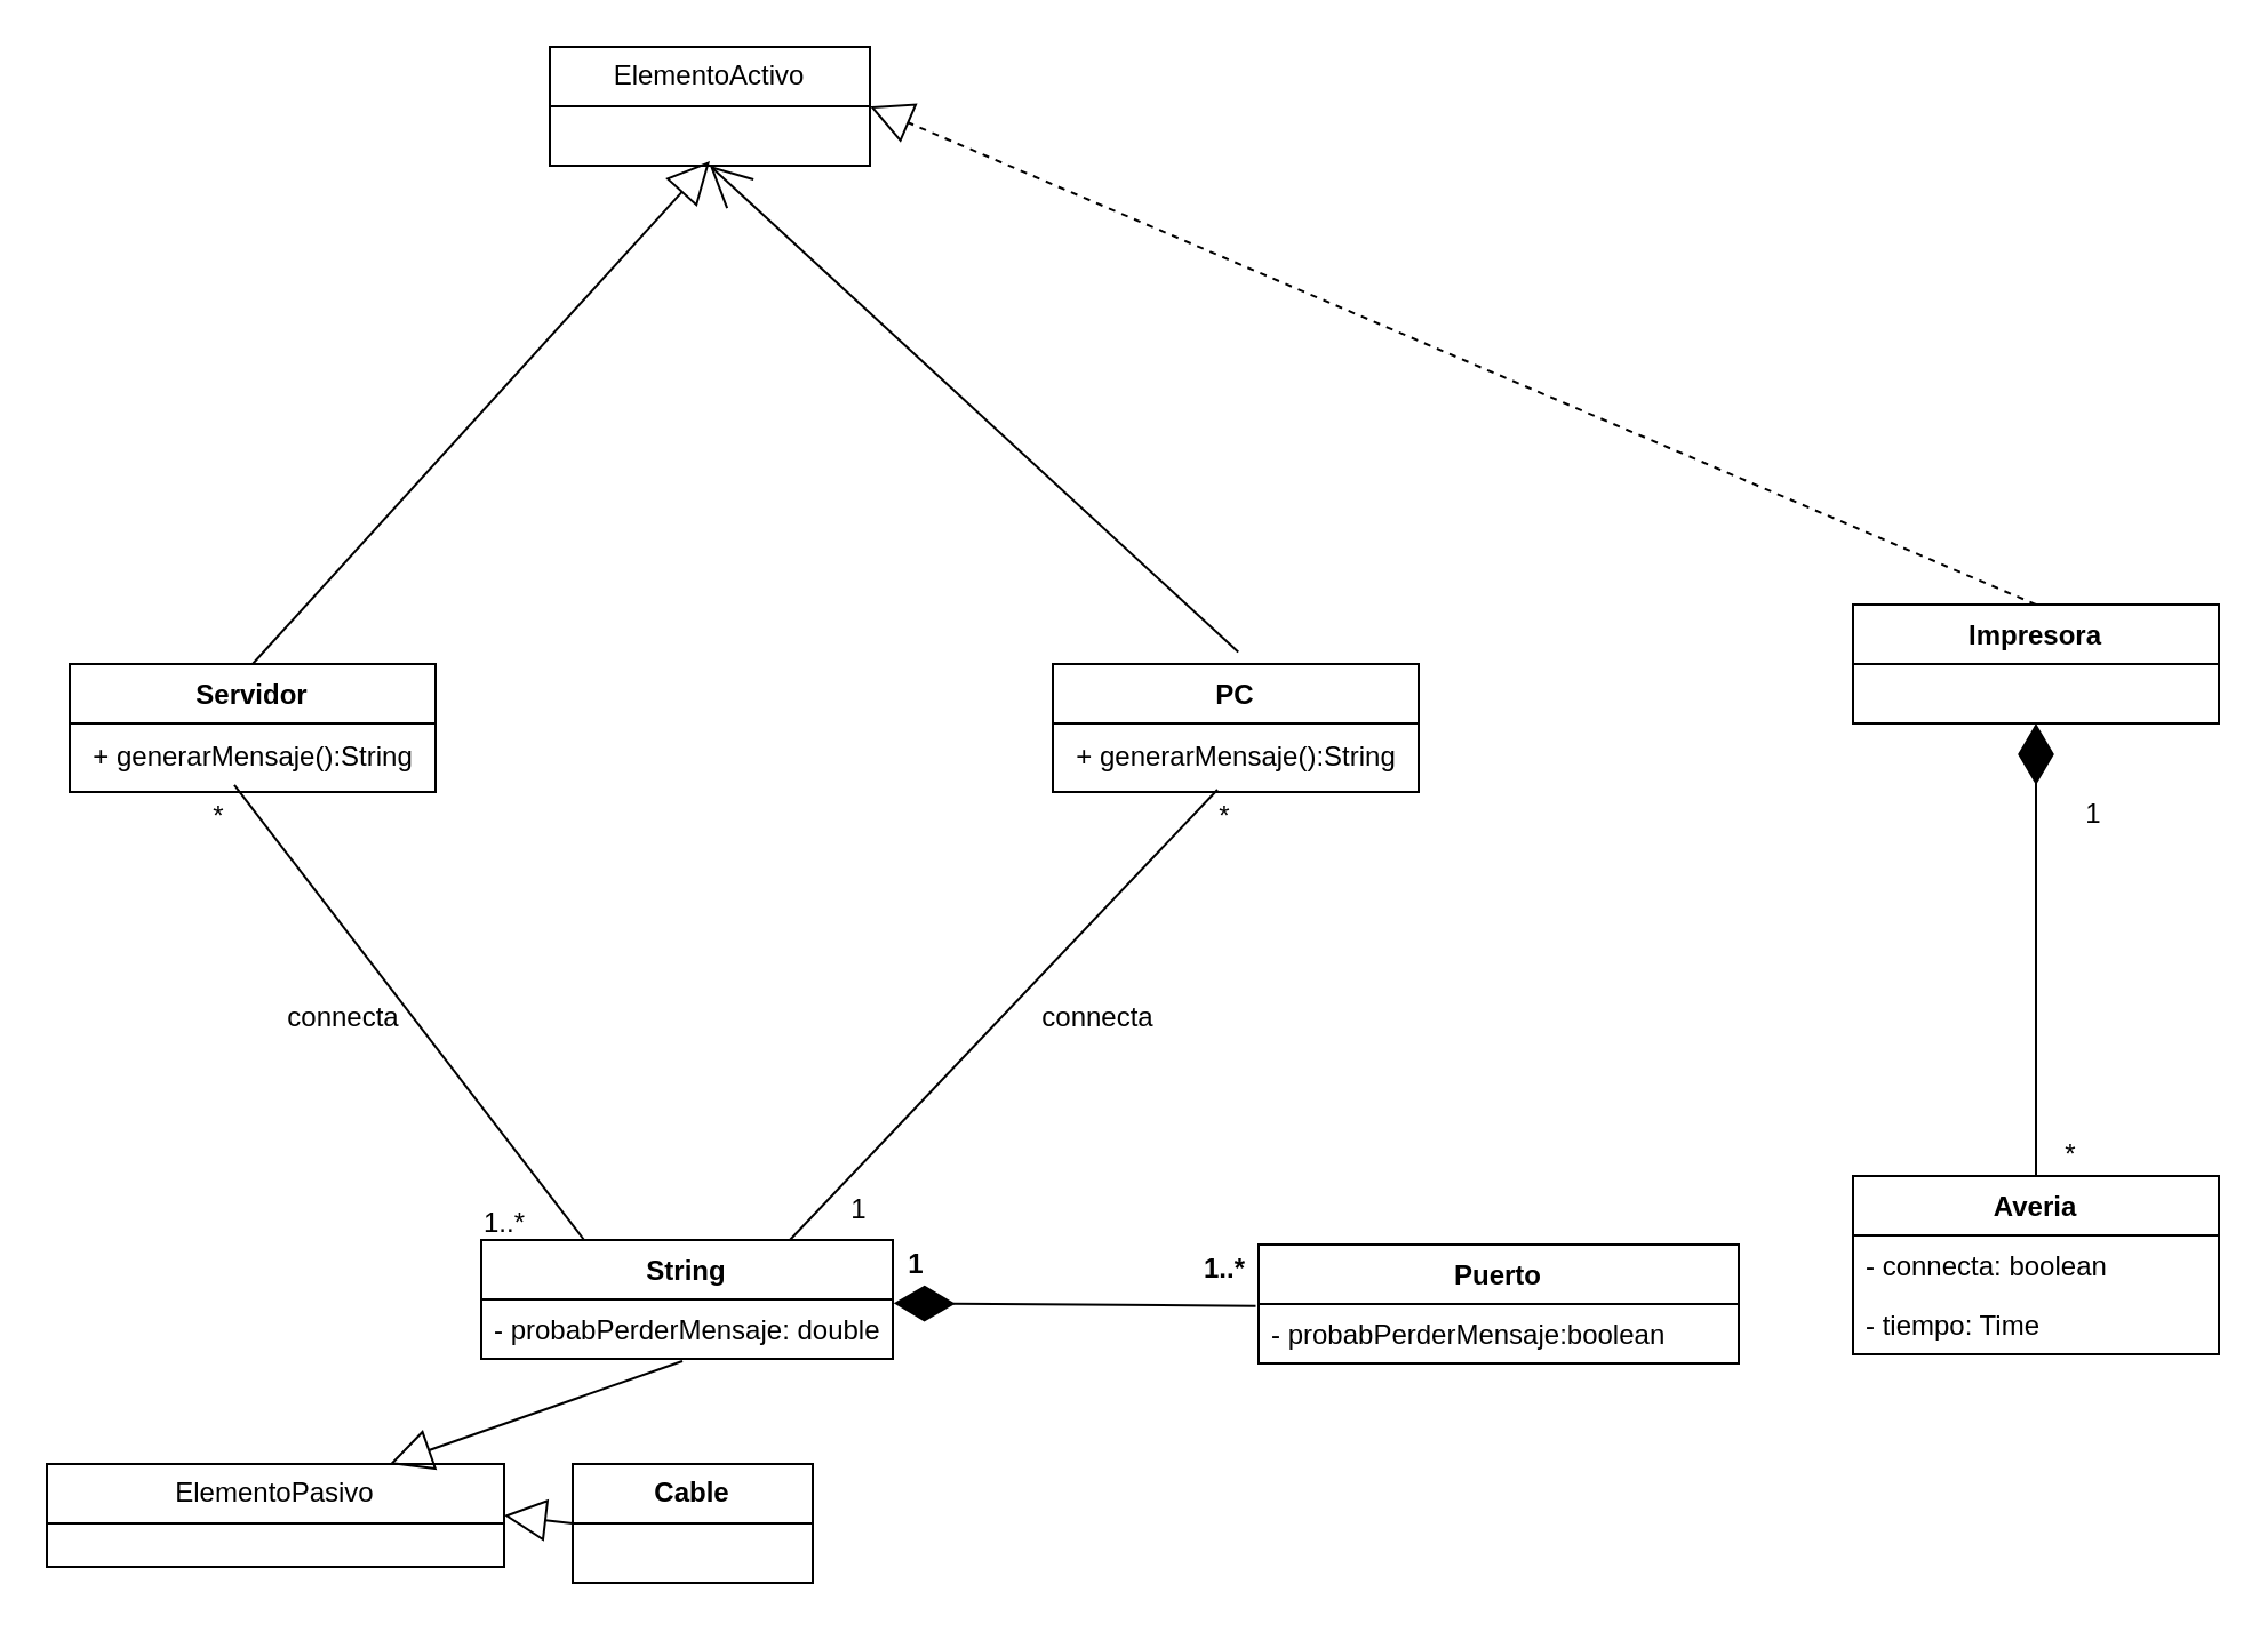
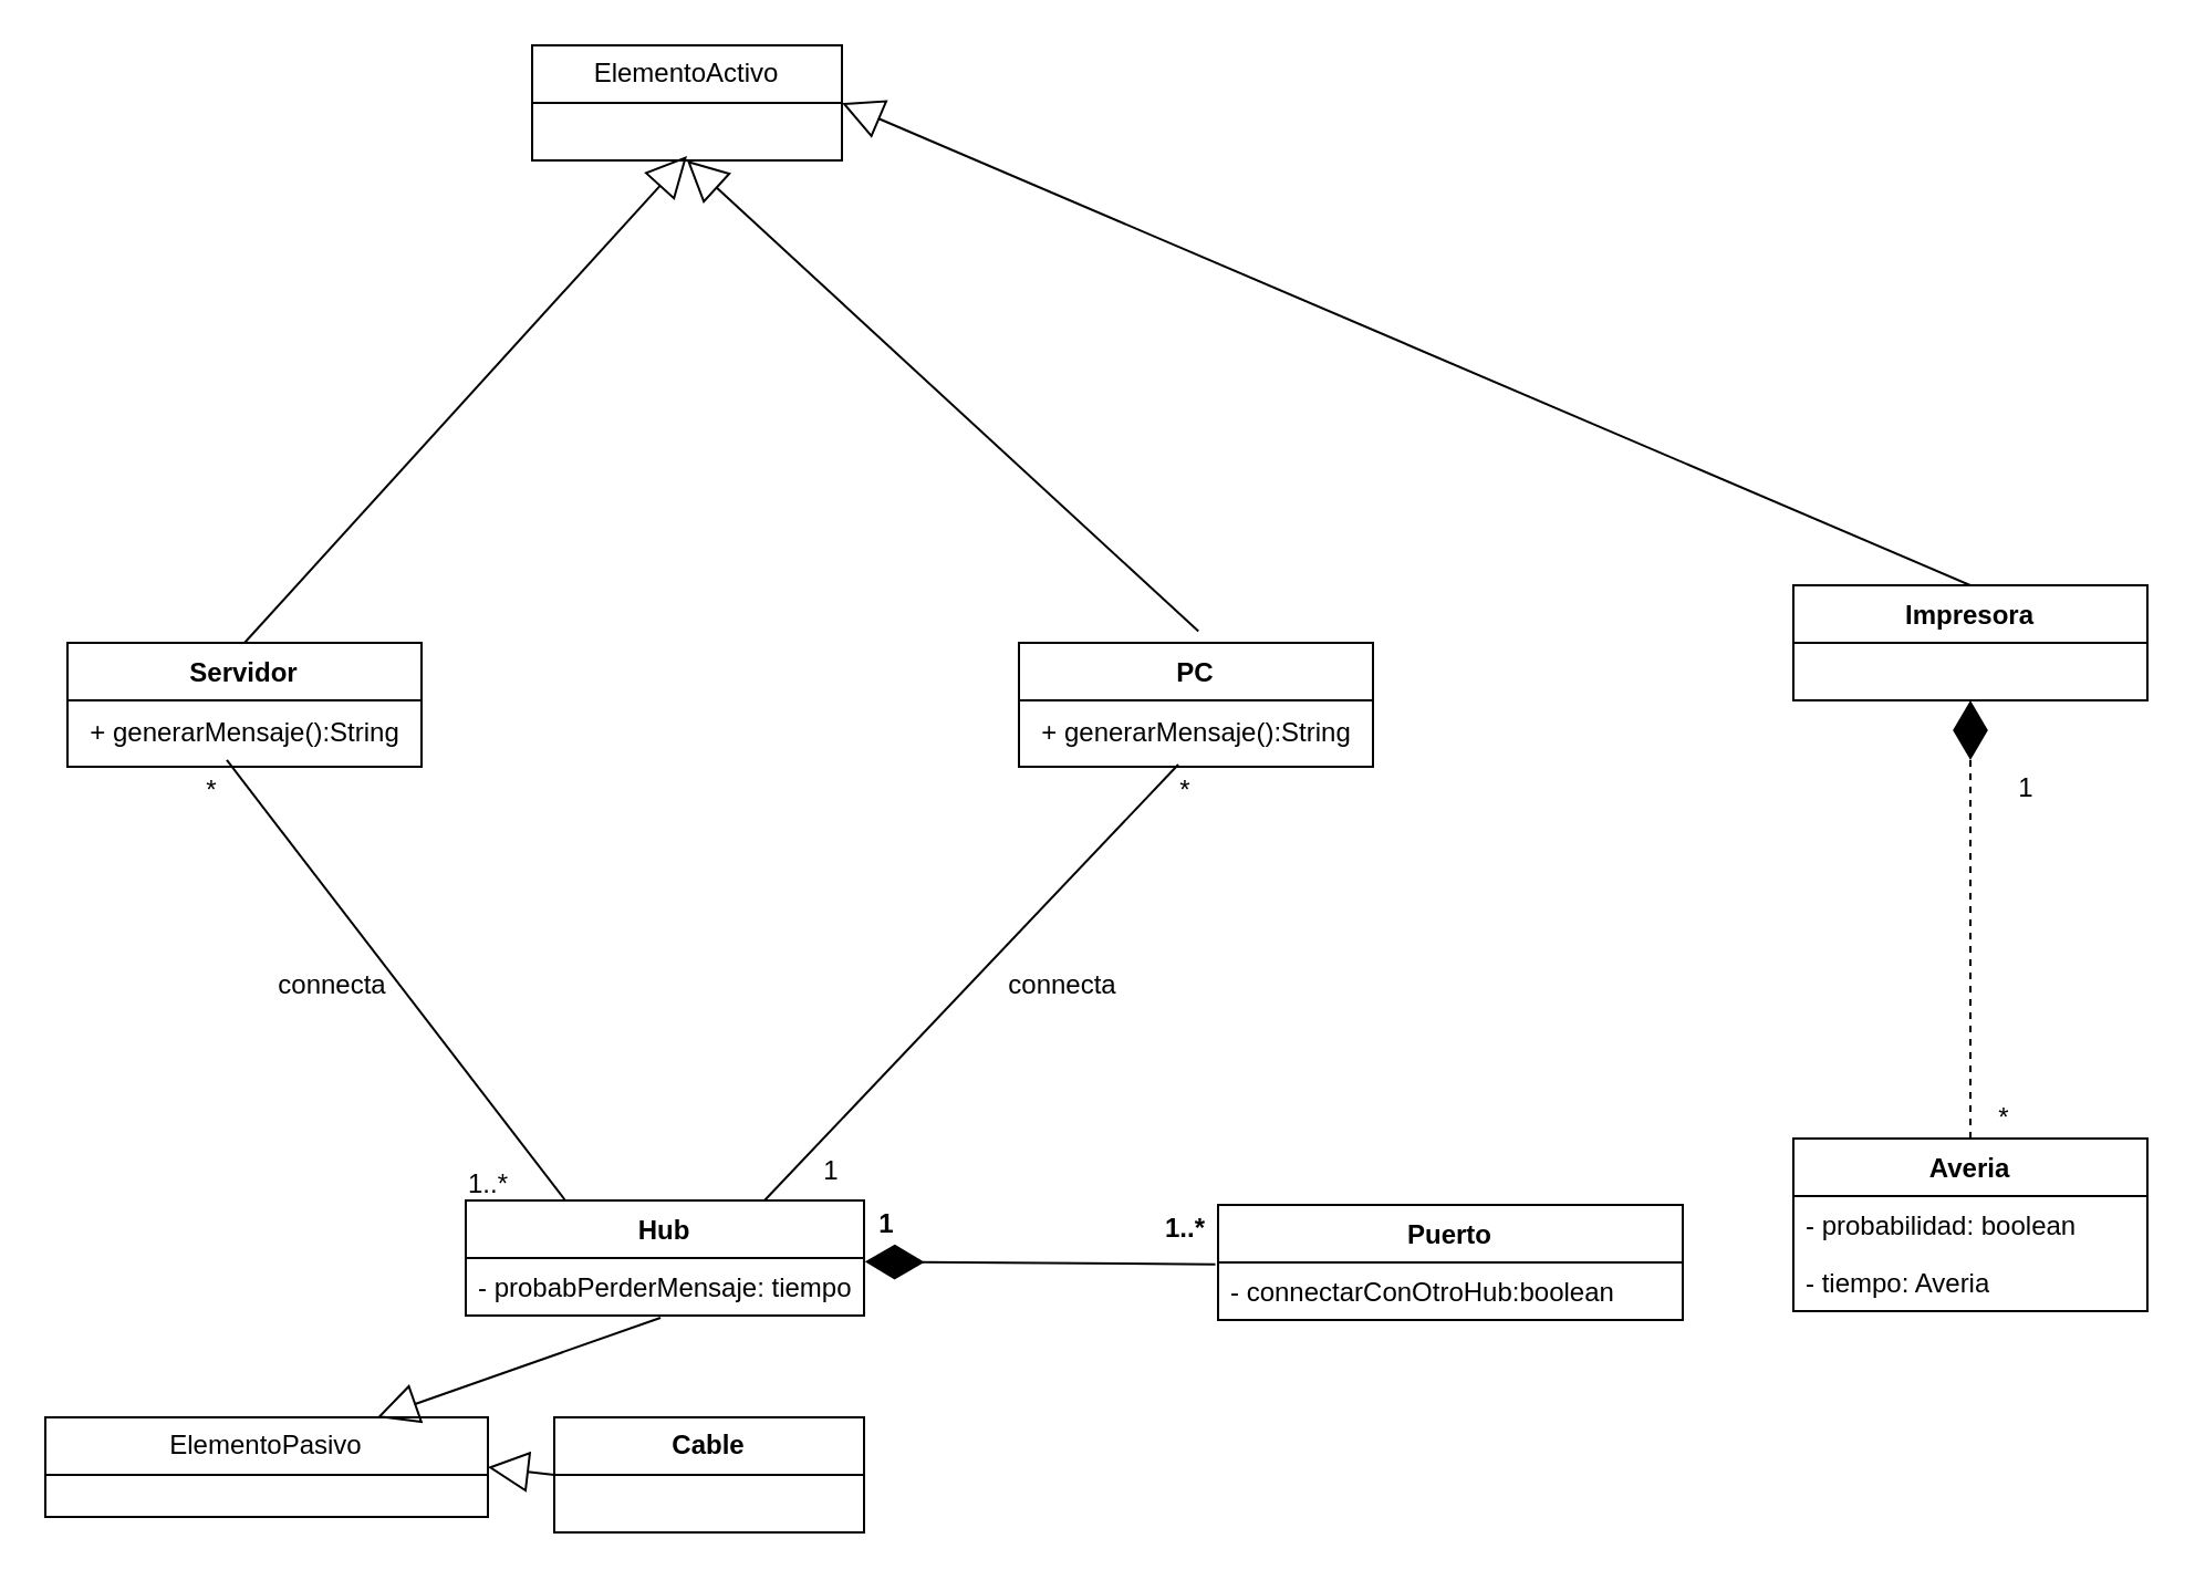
- <mxCell id="31" value="" style="endArrow=open;endSize=16;endFill=0;html=1;rounded=0;exitX=0.507;exitY=-0.093;exitDx=0;exitDy=0;entryX=0.5;entryY=1;entryDx=0;entryDy=0;exitPerimeter=0;" edge="1" parent="1" source="4" target="29"><mxGeometry width="160" relative="1" as="geometry"><mxPoint x="120" y="300" as="sourcePoint" /><mxPoint x="320" y="90" as="targetPoint" /></mxGeometry></mxCell>
+ <mxCell id="31" value="" style="endArrow=block;endSize=16;endFill=0;html=1;rounded=0;exitX=0.507;exitY=-0.093;exitDx=0;exitDy=0;entryX=0.5;entryY=1;entryDx=0;entryDy=0;exitPerimeter=0;" edge="1" parent="1" source="4" target="29"><mxGeometry width="160" relative="1" as="geometry"><mxPoint x="120" y="300" as="sourcePoint" /><mxPoint x="320" y="90" as="targetPoint" /></mxGeometry></mxCell>
- <mxCell id="35" value="" style="endArrow=block;endSize=16;endFill=0;html=1;rounded=0;exitX=0.5;exitY=0;exitDx=0;exitDy=0;entryX=1;entryY=0.5;entryDx=0;entryDy=0;dashed=1;" edge="1" parent="1" source="6" target="29"><mxGeometry width="160" relative="1" as="geometry"><mxPoint x="551" y="295" as="sourcePoint" /><mxPoint x="320" y="82" as="targetPoint" /></mxGeometry></mxCell>
+ <mxCell id="35" value="" style="endArrow=block;endSize=16;endFill=0;html=1;rounded=0;exitX=0.5;exitY=0;exitDx=0;exitDy=0;entryX=1;entryY=0.5;entryDx=0;entryDy=0;" edge="1" parent="1" source="6" target="29"><mxGeometry width="160" relative="1" as="geometry"><mxPoint x="551" y="295" as="sourcePoint" /><mxPoint x="320" y="82" as="targetPoint" /></mxGeometry></mxCell>
- <mxCell id="25" value="" style="endArrow=diamondThin;endFill=1;endSize=24;html=1;rounded=0;entryX=0.5;entryY=1;entryDx=0;entryDy=0;" edge="1" parent="1" source="7" target="6"><mxGeometry width="160" relative="1" as="geometry"><mxPoint x="260" y="570" as="sourcePoint" /><mxPoint x="420" y="570" as="targetPoint" /></mxGeometry></mxCell>
+ <mxCell id="25" value="" style="endArrow=diamondThin;endFill=1;endSize=24;html=1;rounded=0;entryX=0.5;entryY=1;entryDx=0;entryDy=0;dashed=1;" edge="1" parent="1" source="7" target="6"><mxGeometry width="160" relative="1" as="geometry"><mxPoint x="260" y="570" as="sourcePoint" /><mxPoint x="420" y="570" as="targetPoint" /></mxGeometry></mxCell>
- <mxCell id="8" value="- connecta: boolean" style="text;strokeColor=none;fillColor=none;align=left;verticalAlign=top;spacingLeft=4;spacingRight=4;overflow=hidden;rotatable=0;points=[[0,0.5],[1,0.5]];portConstraint=eastwest;whiteSpace=wrap;html=1;" parent="7" vertex="1"><mxGeometry y="26" width="160" height="26" as="geometry" /></mxCell>
+ <mxCell id="8" value="- probabilidad: boolean" style="text;strokeColor=none;fillColor=none;align=left;verticalAlign=top;spacingLeft=4;spacingRight=4;overflow=hidden;rotatable=0;points=[[0,0.5],[1,0.5]];portConstraint=eastwest;whiteSpace=wrap;html=1;" parent="7" vertex="1"><mxGeometry y="26" width="160" height="26" as="geometry" /></mxCell>
- <mxCell id="10" value="String" style="swimlane;fontStyle=1;align=center;verticalAlign=top;childLayout=stackLayout;horizontal=1;startSize=26;horizontalStack=0;resizeParent=1;resizeParentMax=0;resizeLast=0;collapsible=1;marginBottom=0;whiteSpace=wrap;html=1;" parent="1" vertex="1"><mxGeometry x="210" y="542" width="180" height="52" as="geometry" /></mxCell>
+ <mxCell id="10" value="Hub" style="swimlane;fontStyle=1;align=center;verticalAlign=top;childLayout=stackLayout;horizontal=1;startSize=26;horizontalStack=0;resizeParent=1;resizeParentMax=0;resizeLast=0;collapsible=1;marginBottom=0;whiteSpace=wrap;html=1;" parent="1" vertex="1"><mxGeometry x="210" y="542" width="180" height="52" as="geometry" /></mxCell>
- <mxCell id="9" value="- tiempo: Time" style="text;strokeColor=none;fillColor=none;align=left;verticalAlign=top;spacingLeft=4;spacingRight=4;overflow=hidden;rotatable=0;points=[[0,0.5],[1,0.5]];portConstraint=eastwest;whiteSpace=wrap;html=1;" vertex="1" parent="7"><mxGeometry y="52" width="160" height="26" as="geometry" /></mxCell>
+ <mxCell id="9" value="- tiempo: Averia" style="text;strokeColor=none;fillColor=none;align=left;verticalAlign=top;spacingLeft=4;spacingRight=4;overflow=hidden;rotatable=0;points=[[0,0.5],[1,0.5]];portConstraint=eastwest;whiteSpace=wrap;html=1;" vertex="1" parent="7"><mxGeometry y="52" width="160" height="26" as="geometry" /></mxCell>
- <mxCell id="21" value="- probabPerderMensaje:boolean" style="text;strokeColor=none;fillColor=none;align=left;verticalAlign=top;spacingLeft=4;spacingRight=4;overflow=hidden;rotatable=0;points=[[0,0.5],[1,0.5]];portConstraint=eastwest;whiteSpace=wrap;html=1;" vertex="1" parent="20"><mxGeometry y="26" width="210" height="26" as="geometry" /></mxCell>
+ <mxCell id="21" value="- connectarConOtroHub:boolean" style="text;strokeColor=none;fillColor=none;align=left;verticalAlign=top;spacingLeft=4;spacingRight=4;overflow=hidden;rotatable=0;points=[[0,0.5],[1,0.5]];portConstraint=eastwest;whiteSpace=wrap;html=1;" vertex="1" parent="20"><mxGeometry y="26" width="210" height="26" as="geometry" /></mxCell>
- <mxCell id="11" value="- probabPerderMensaje: double" style="text;strokeColor=none;fillColor=none;align=left;verticalAlign=top;spacingLeft=4;spacingRight=4;overflow=hidden;rotatable=0;points=[[0,0.5],[1,0.5]];portConstraint=eastwest;whiteSpace=wrap;html=1;" vertex="1" parent="10"><mxGeometry y="26" width="180" height="26" as="geometry" /></mxCell>
+ <mxCell id="11" value="- probabPerderMensaje: tiempo" style="text;strokeColor=none;fillColor=none;align=left;verticalAlign=top;spacingLeft=4;spacingRight=4;overflow=hidden;rotatable=0;points=[[0,0.5],[1,0.5]];portConstraint=eastwest;whiteSpace=wrap;html=1;" vertex="1" parent="10"><mxGeometry y="26" width="180" height="26" as="geometry" /></mxCell>
- <mxCell id="28" value="&lt;b&gt;Cable&lt;/b&gt;" style="swimlane;fontStyle=0;childLayout=stackLayout;horizontal=1;startSize=26;fillColor=none;horizontalStack=0;resizeParent=1;resizeParentMax=0;resizeLast=0;collapsible=1;marginBottom=0;whiteSpace=wrap;html=1;" vertex="1" parent="1"><mxGeometry x="250" y="640" width="105" height="52" as="geometry" /></mxCell>
+ <mxCell id="28" value="&lt;b&gt;Cable&lt;/b&gt;" style="swimlane;fontStyle=0;childLayout=stackLayout;horizontal=1;startSize=26;fillColor=none;horizontalStack=0;resizeParent=1;resizeParentMax=0;resizeLast=0;collapsible=1;marginBottom=0;whiteSpace=wrap;html=1;" vertex="1" parent="1"><mxGeometry x="250" y="640" width="140" height="52" as="geometry" /></mxCell>
